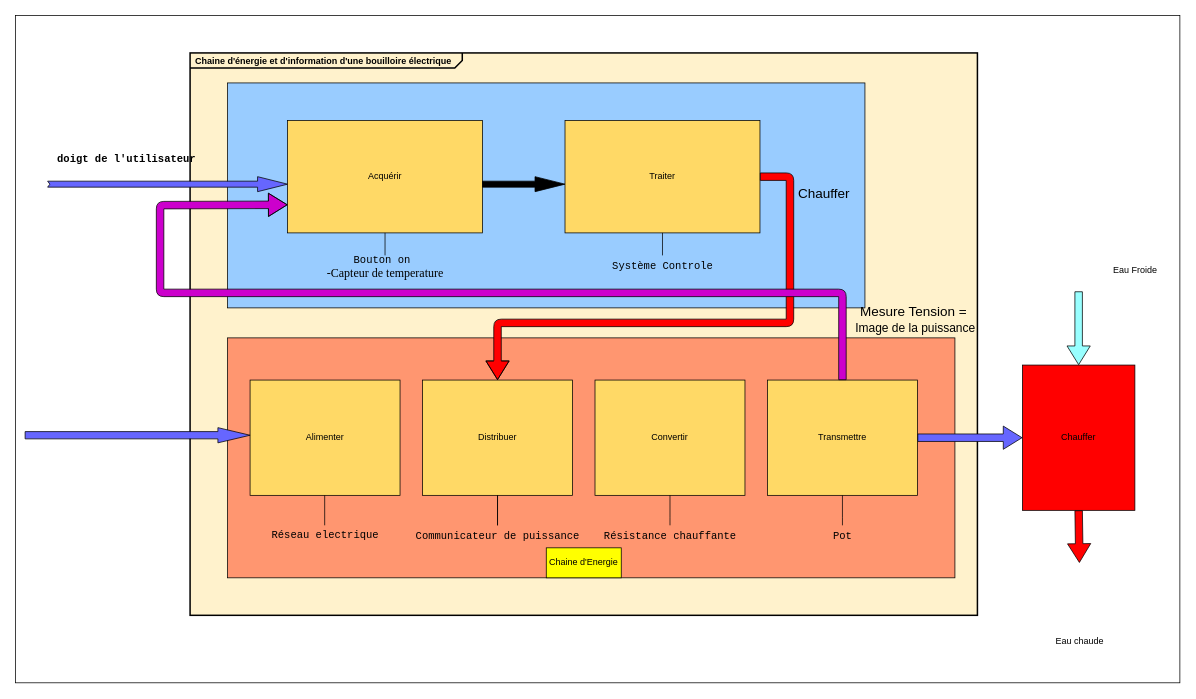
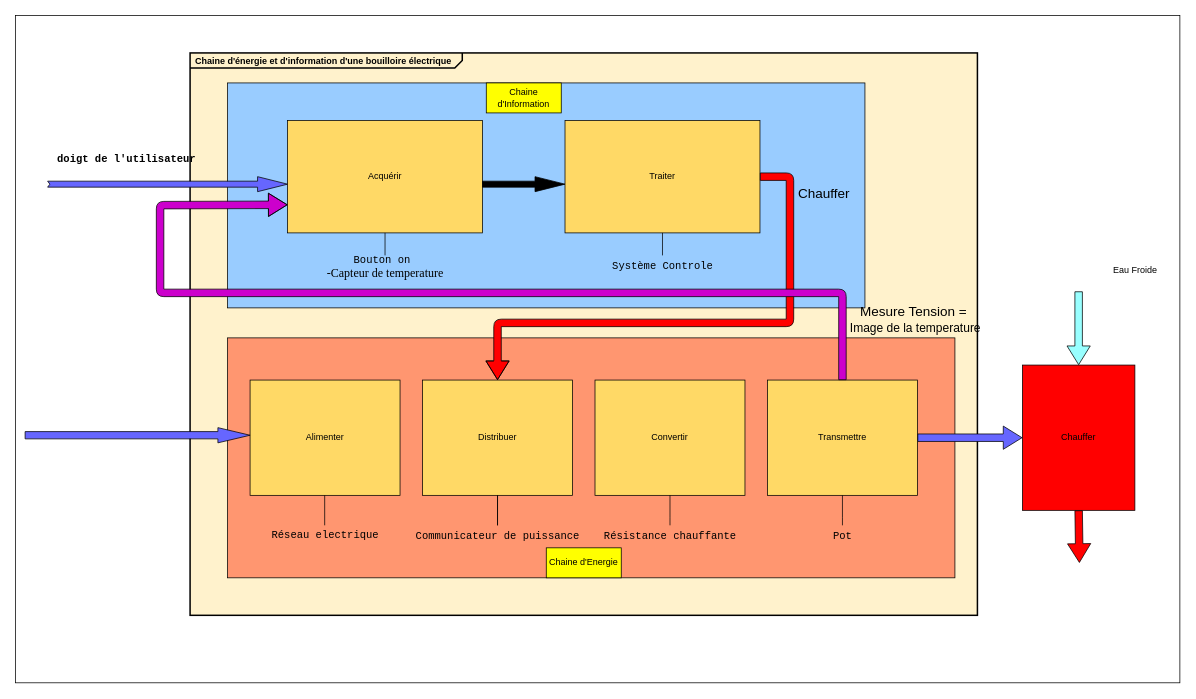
+ <mxCell id="22" value="Chaine d'Information" style="whiteSpace=wrap;html=1;align=center;fillColor=#FFFF00;" parent="1" vertex="1"><mxGeometry x="648" y="110" width="100" height="40" as="geometry" /></mxCell>
- <mxCell id="40" value="&lt;font style=&quot;font-size: 18px;&quot;&gt;Mesure Tension =&amp;nbsp;&lt;/font&gt;&lt;div&gt;&lt;font size=&quot;3&quot;&gt;Image de la puissance&lt;/font&gt;&lt;/div&gt;" style="text;html=1;align=center;verticalAlign=middle;resizable=0;points=[];autosize=1;strokeColor=none;fillColor=none;" parent="1" vertex="1"><mxGeometry x="1120" y="400" width="200" height="50" as="geometry" /></mxCell>
+ <mxCell id="40" value="&lt;font style=&quot;font-size: 18px;&quot;&gt;Mesure Tension =&amp;nbsp;&lt;/font&gt;&lt;div&gt;&lt;font size=&quot;3&quot;&gt;Image de la temperature&lt;/font&gt;&lt;/div&gt;" style="text;html=1;align=center;verticalAlign=middle;resizable=0;points=[];autosize=1;strokeColor=none;fillColor=none;" parent="1" vertex="1"><mxGeometry x="1120" y="400" width="200" height="50" as="geometry" /></mxCell>
- <mxCell id="36" value="Eau chaude" style="text;html=1;align=center;verticalAlign=middle;resizable=0;points=[];autosize=1;strokeColor=none;fillColor=none;" parent="1" vertex="1"><mxGeometry x="1394" y="840" width="90" height="30" as="geometry" /></mxCell>
